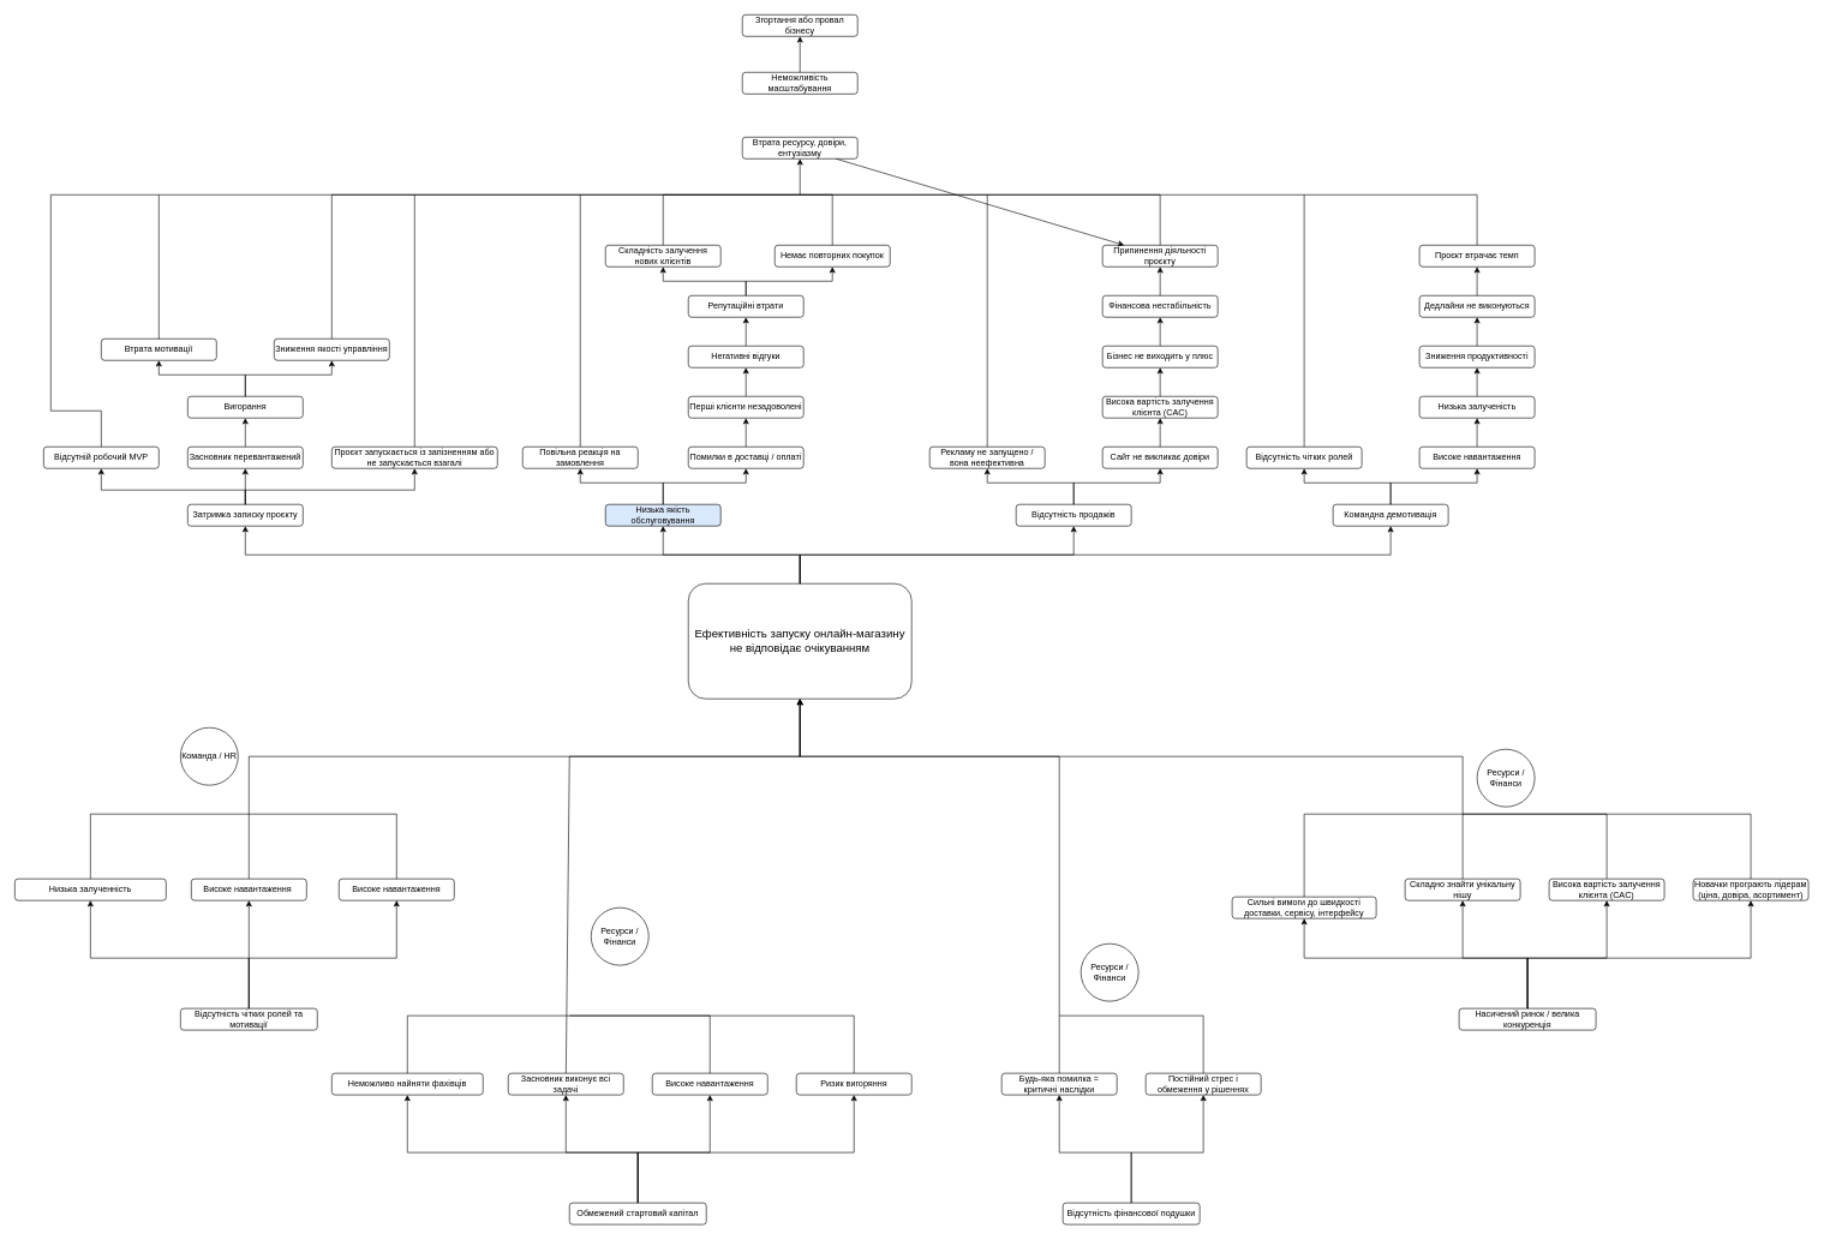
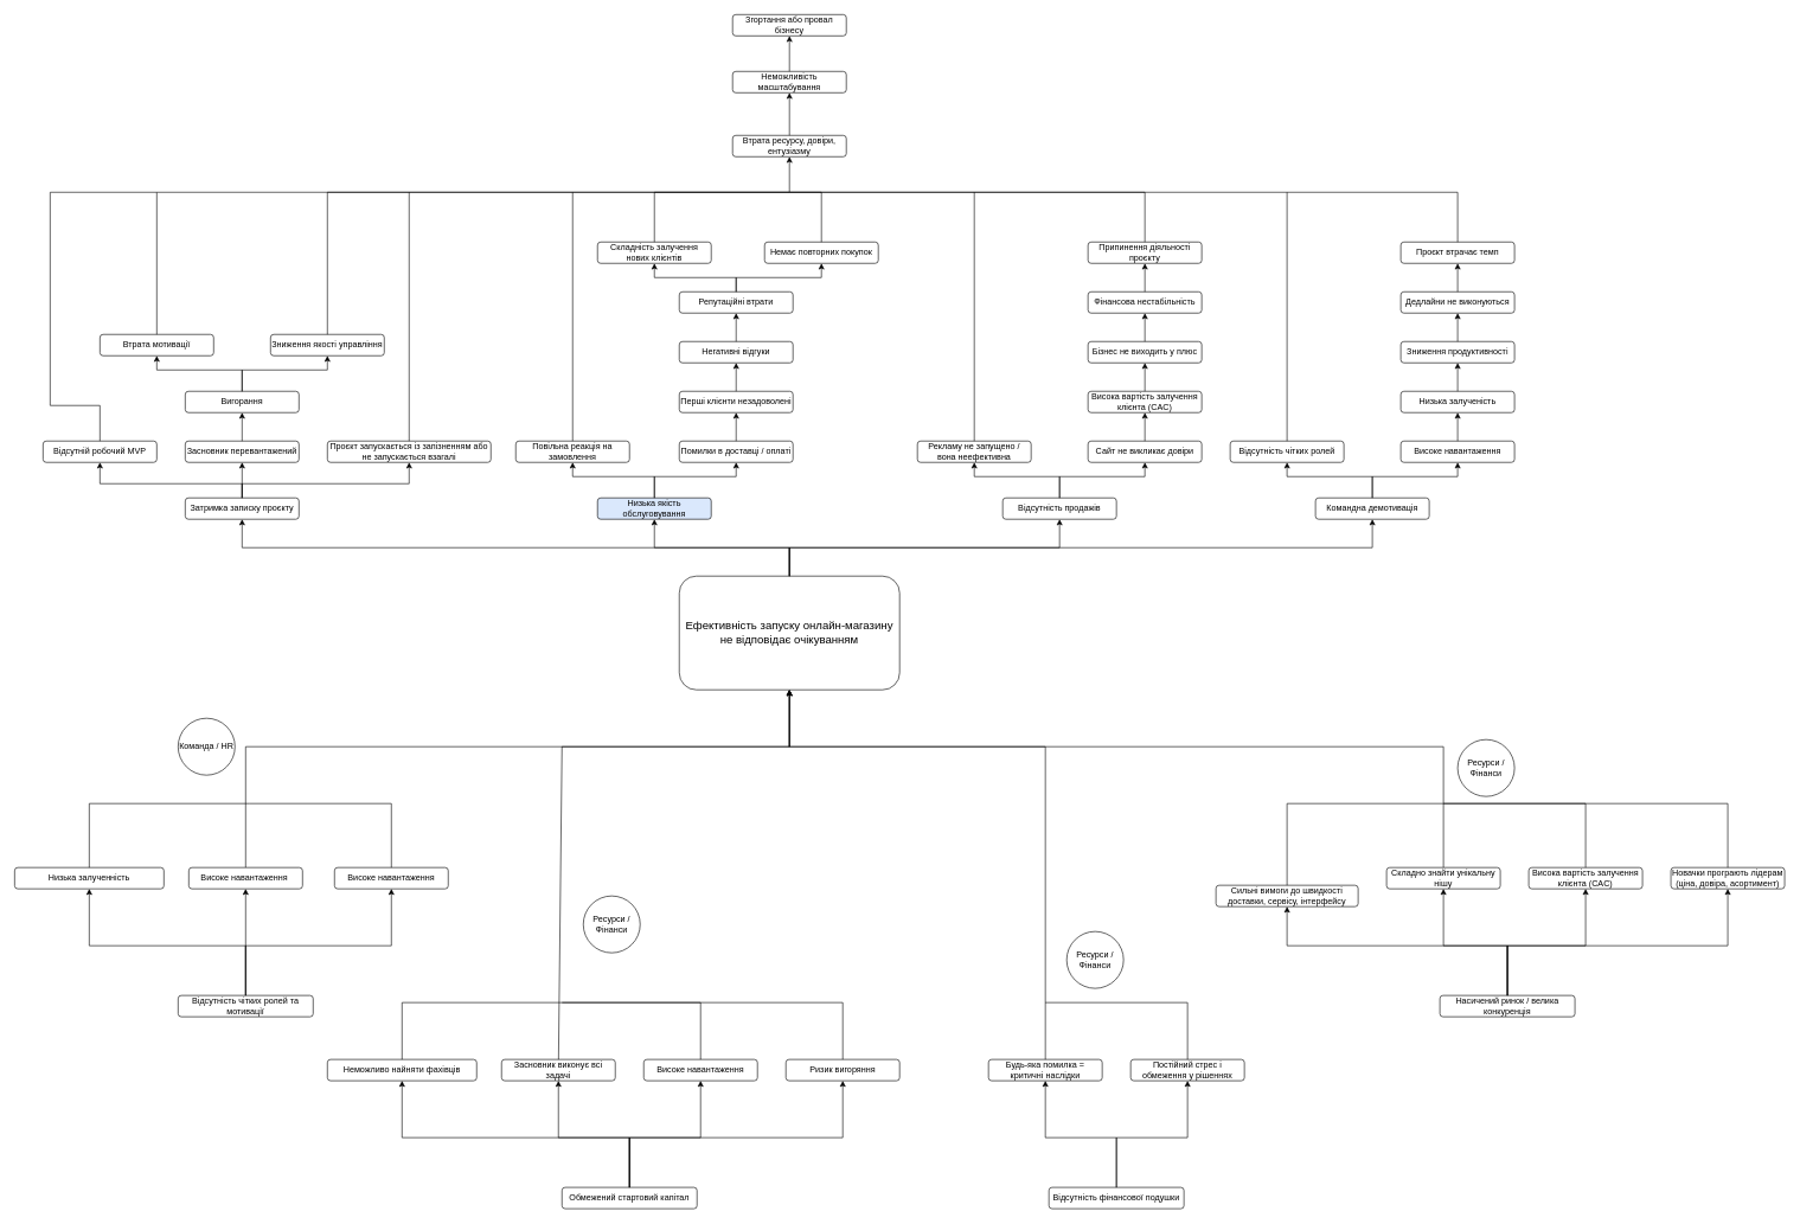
- <mxCell id="111" value="" style="endArrow=classic;html=1;rounded=0;" edge="1" parent="1" source="108" target="84"><mxGeometry width="50" height="50" relative="1" as="geometry"><mxPoint x="700" y="220" as="sourcePoint" /><mxPoint x="750" y="170" as="targetPoint" /></mxGeometry></mxCell>
+ <mxCell id="111" value="" style="endArrow=classic;html=1;rounded=0;" edge="1" parent="1" source="108" target="109"><mxGeometry width="50" height="50" relative="1" as="geometry"><mxPoint x="700" y="220" as="sourcePoint" /><mxPoint x="750" y="170" as="targetPoint" /></mxGeometry></mxCell>
